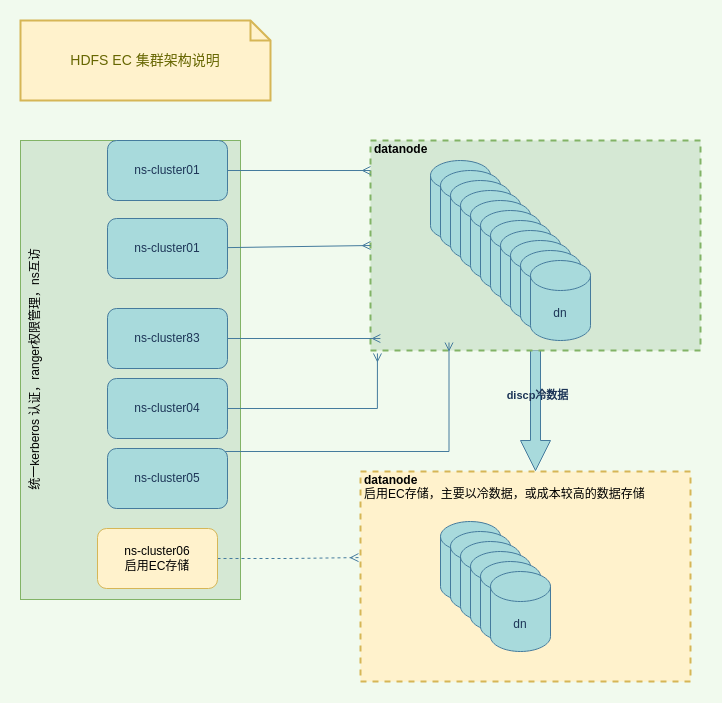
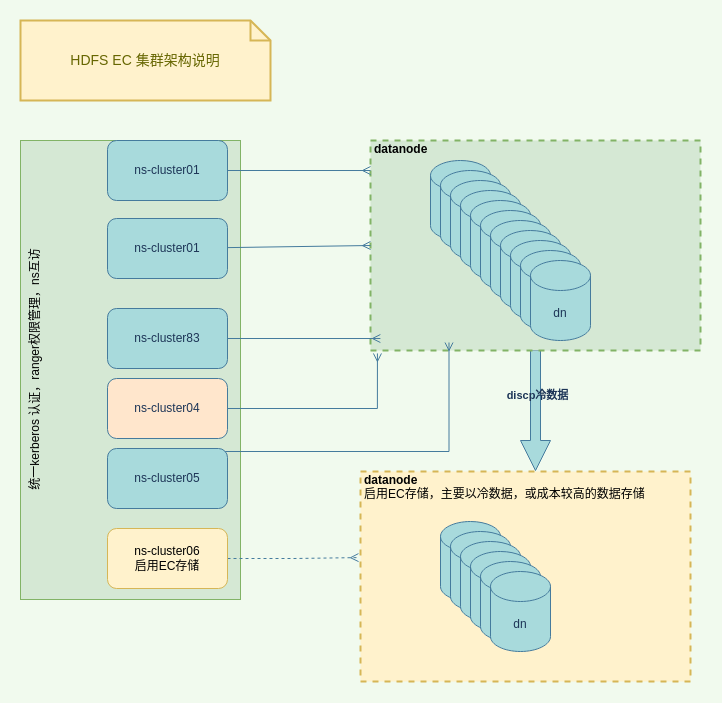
- <mxCell id="23" value="ns-cluster04" style="rounded=1;whiteSpace=wrap;html=1;fillColor=#A8DADC;strokeColor=#457B9D;fontColor=#1D3557;" parent="1" vertex="1"><mxGeometry x="107" y="378" width="120" height="60" as="geometry" /></mxCell>
+ <mxCell id="23" value="ns-cluster04" style="rounded=1;whiteSpace=wrap;html=1;fillColor=#ffe6cc;strokeColor=#457B9D;fontColor=#1D3557;" parent="1" vertex="1"><mxGeometry x="107" y="378" width="120" height="60" as="geometry" /></mxCell>
- <mxCell id="27" value="ns-cluster06&lt;br&gt;启用EC存储" style="rounded=1;whiteSpace=wrap;html=1;fillColor=#fff2cc;strokeColor=#d6b656;" parent="1" vertex="1"><mxGeometry x="97" y="528" width="120" height="60" as="geometry" /></mxCell>
+ <mxCell id="27" value="ns-cluster06&lt;br&gt;启用EC存储" style="rounded=1;whiteSpace=wrap;html=1;fillColor=#fff2cc;strokeColor=#d6b656;" parent="1" vertex="1"><mxGeometry x="107" y="528" width="120" height="60" as="geometry" /></mxCell>
